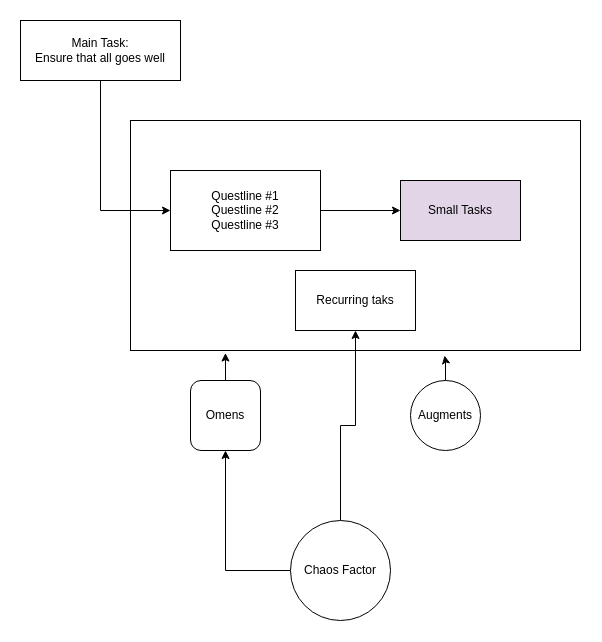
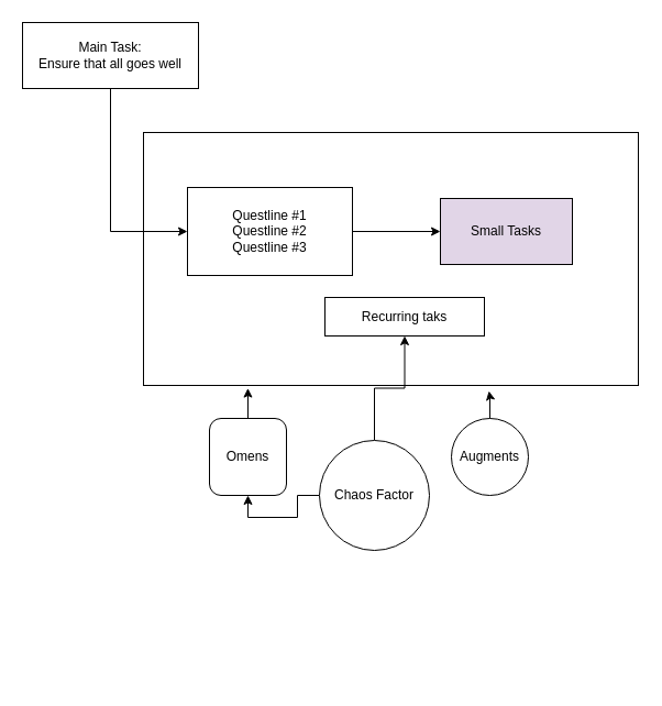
- <mxCell id="15" value="Recurring taks" style="rounded=0;whiteSpace=wrap;html=1;" vertex="1" parent="1"><mxGeometry x="295" y="270" width="120" height="60" as="geometry" /></mxCell>
+ <mxCell id="15" value="Recurring taks" style="rounded=0;whiteSpace=wrap;html=1;" vertex="1" parent="1"><mxGeometry x="295" y="270" width="145" height="35" as="geometry" /></mxCell>
- <mxCell id="10" value="Chaos Factor" style="ellipse;whiteSpace=wrap;html=1;" vertex="1" parent="1"><mxGeometry x="290" y="520" width="100" height="100" as="geometry" /></mxCell>
+ <mxCell id="10" value="Chaos Factor" style="ellipse;whiteSpace=wrap;html=1;" vertex="1" parent="1"><mxGeometry x="290" y="400" width="100" height="100" as="geometry" /></mxCell>
